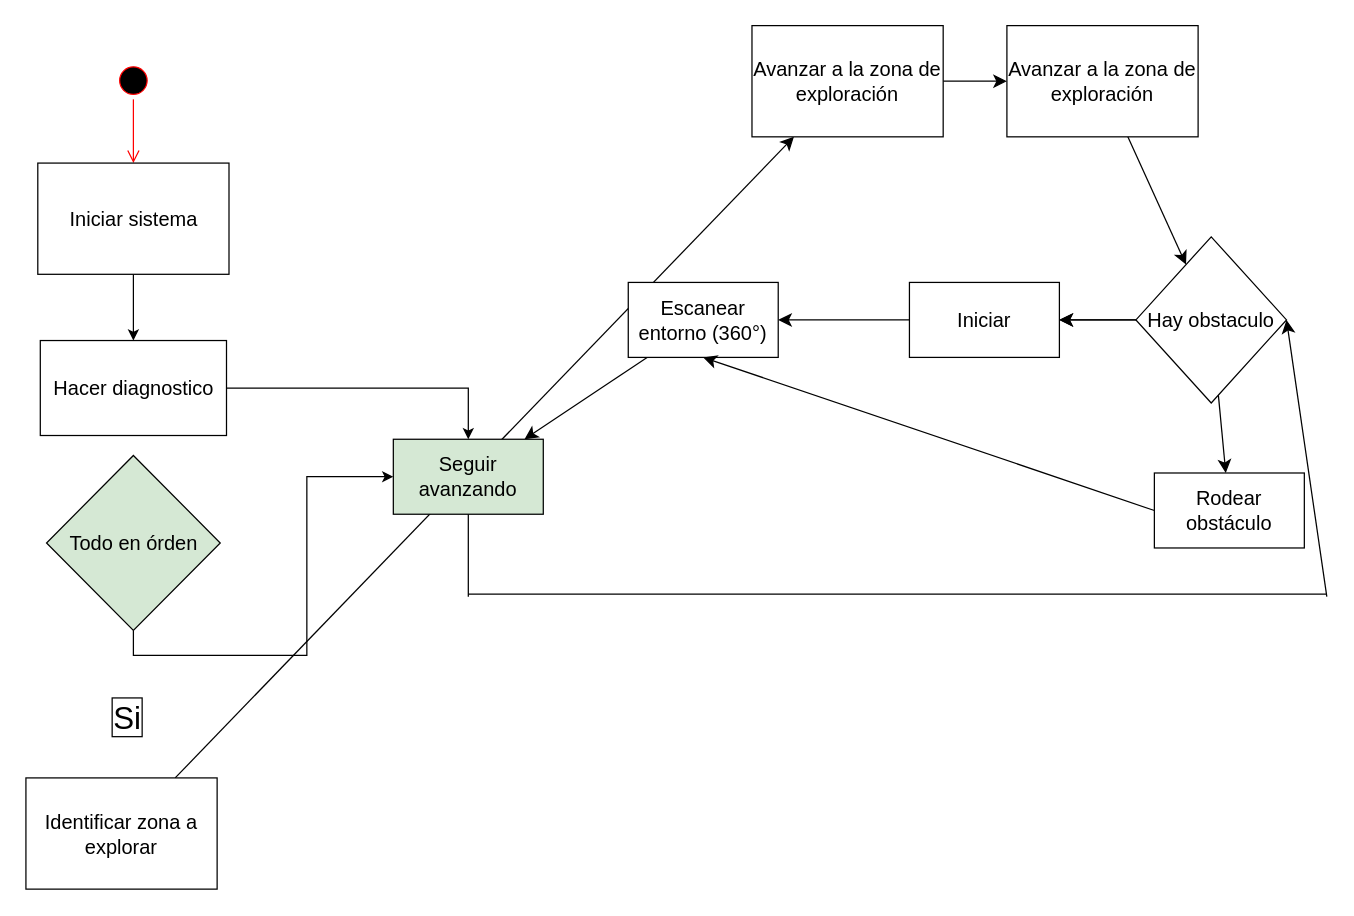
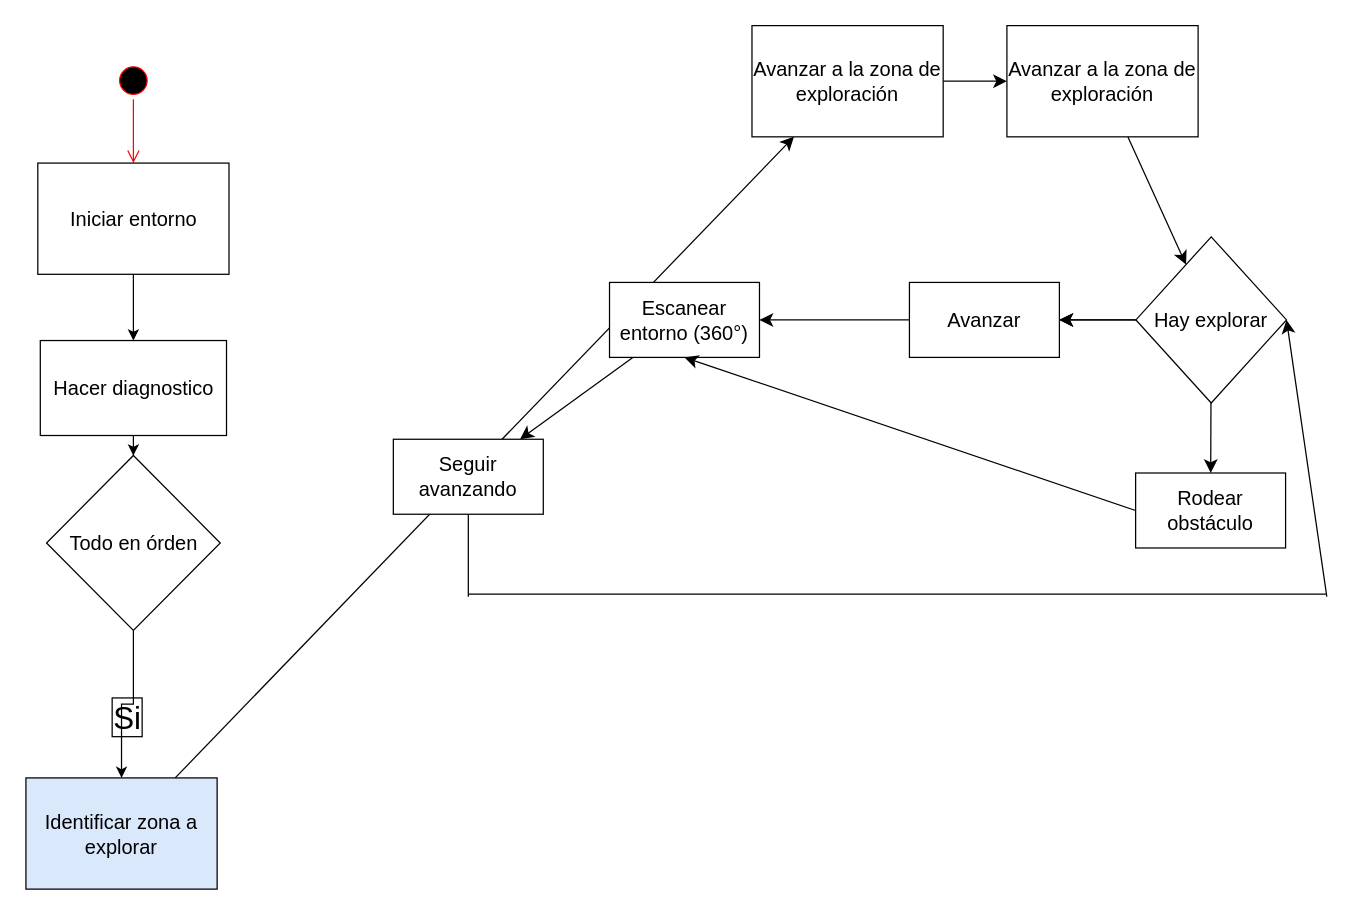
- <mxCell id="5" value="Iniciar sistema" style="rounded=0;whiteSpace=wrap;html=1;fontSize=16;align=center;direction=east;flipV=0;" parent="1" vertex="1"><mxGeometry x="29.5" y="130" width="153" height="89" as="geometry" /></mxCell>
+ <mxCell id="5" value="Iniciar entorno" style="rounded=0;whiteSpace=wrap;html=1;fontSize=16;align=center;direction=east;flipV=0;" parent="1" vertex="1"><mxGeometry x="29.5" y="130" width="153" height="89" as="geometry" /></mxCell>
- <mxCell id="19" value="Escanear entorno (360°)" style="whiteSpace=wrap;html=1;fontSize=16;" parent="1" vertex="1"><mxGeometry x="502" y="225.5" width="120" height="60" as="geometry" /></mxCell>
+ <mxCell id="19" value="Escanear entorno (360°)" style="whiteSpace=wrap;html=1;fontSize=16;" parent="1" vertex="1"><mxGeometry x="487" y="225.5" width="120" height="60" as="geometry" /></mxCell>
- <mxCell id="17" value="Iniciar" style="whiteSpace=wrap;html=1;fontSize=16;" parent="1" vertex="1"><mxGeometry x="727" y="225.5" width="120" height="60" as="geometry" /></mxCell>
+ <mxCell id="17" value="Avanzar" style="whiteSpace=wrap;html=1;fontSize=16;" parent="1" vertex="1"><mxGeometry x="727" y="225.5" width="120" height="60" as="geometry" /></mxCell>
- <mxCell id="15" value="Hay obstaculo" style="rhombus;whiteSpace=wrap;html=1;fontSize=16;flipH=1;flipV=1;" parent="1" vertex="1"><mxGeometry x="908.25" y="189" width="120.5" height="133" as="geometry" /></mxCell>
+ <mxCell id="15" value="Hay explorar" style="rhombus;whiteSpace=wrap;html=1;fontSize=16;flipH=1;flipV=1;" parent="1" vertex="1"><mxGeometry x="908.25" y="189" width="120.5" height="133" as="geometry" /></mxCell>
- <mxCell id="26" value="" style="edgeStyle=orthogonalEdgeStyle;rounded=0;orthogonalLoop=1;jettySize=auto;html=1;" edge="1" parent="1" source="27" target="22"><mxGeometry relative="1" as="geometry" /></mxCell>
+ <mxCell id="26" value="" style="edgeStyle=orthogonalEdgeStyle;rounded=0;orthogonalLoop=1;jettySize=auto;html=1;" edge="1" parent="1" source="27" target="29"><mxGeometry relative="1" as="geometry" /></mxCell>
- <mxCell id="22" value="Seguir avanzando" style="whiteSpace=wrap;html=1;fontSize=16;fillColor=#d5e8d4;" parent="1" vertex="1"><mxGeometry x="314" y="351" width="120" height="60" as="geometry" /></mxCell>
+ <mxCell id="22" value="Seguir avanzando" style="whiteSpace=wrap;html=1;fontSize=16;" parent="1" vertex="1"><mxGeometry x="314" y="351" width="120" height="60" as="geometry" /></mxCell>
- <mxCell id="21" value="Rodear obstáculo" style="whiteSpace=wrap;html=1;fontSize=16;" parent="1" vertex="1"><mxGeometry x="923" y="378" width="120" height="60" as="geometry" /></mxCell>
+ <mxCell id="21" value="Rodear obstáculo" style="whiteSpace=wrap;html=1;fontSize=16;" parent="1" vertex="1"><mxGeometry x="908" y="378" width="120" height="60" as="geometry" /></mxCell>
- <mxCell id="29" value="Todo en órden" style="rhombus;whiteSpace=wrap;html=1;fontSize=16;rounded=0;fillColor=#d5e8d4;" vertex="1" parent="1"><mxGeometry x="36.5" y="364" width="139" height="140" as="geometry" /></mxCell>
+ <mxCell id="29" value="Todo en órden" style="rhombus;whiteSpace=wrap;html=1;fontSize=16;rounded=0;" vertex="1" parent="1"><mxGeometry x="36.5" y="364" width="139" height="140" as="geometry" /></mxCell>
- <mxCell id="28" style="edgeStyle=orthogonalEdgeStyle;rounded=0;orthogonalLoop=1;jettySize=auto;html=1;exitX=0.5;exitY=1;exitDx=0;exitDy=0;" edge="1" parent="1" source="29" target="22"><mxGeometry relative="1" as="geometry" /></mxCell>
+ <mxCell id="28" style="edgeStyle=orthogonalEdgeStyle;rounded=0;orthogonalLoop=1;jettySize=auto;html=1;exitX=0.5;exitY=1;exitDx=0;exitDy=0;" edge="1" parent="1" source="29" target="7"><mxGeometry relative="1" as="geometry" /></mxCell>
- <mxCell id="7" value="Identificar zona a explorar" style="rounded=0;whiteSpace=wrap;html=1;fontSize=16;align=center;direction=east;flipV=0;" parent="1" vertex="1"><mxGeometry x="20" y="622" width="153" height="89" as="geometry" /></mxCell>
+ <mxCell id="7" value="Identificar zona a explorar" style="rounded=0;whiteSpace=wrap;html=1;fontSize=16;align=center;direction=east;flipV=0;fillColor=#dae8fc;" parent="1" vertex="1"><mxGeometry x="20" y="622" width="153" height="89" as="geometry" /></mxCell>
